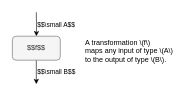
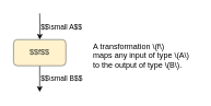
- <mxCell id="6" value="$$f$$" style="rounded=1;whiteSpace=wrap;html=1;labelBackgroundColor=none;fillColor=#f5f5f5;strokeColor=#666666;fontColor=#333333;" parent="1" vertex="1"><mxGeometry x="20" y="60" width="80" height="40" as="geometry" /></mxCell>
+ <mxCell id="6" value="$$f$$" style="rounded=1;whiteSpace=wrap;html=1;labelBackgroundColor=none;fillColor=#fff2cc;strokeColor=#666666;fontColor=#333333;" parent="1" vertex="1"><mxGeometry x="20" y="60" width="80" height="40" as="geometry" /></mxCell>
